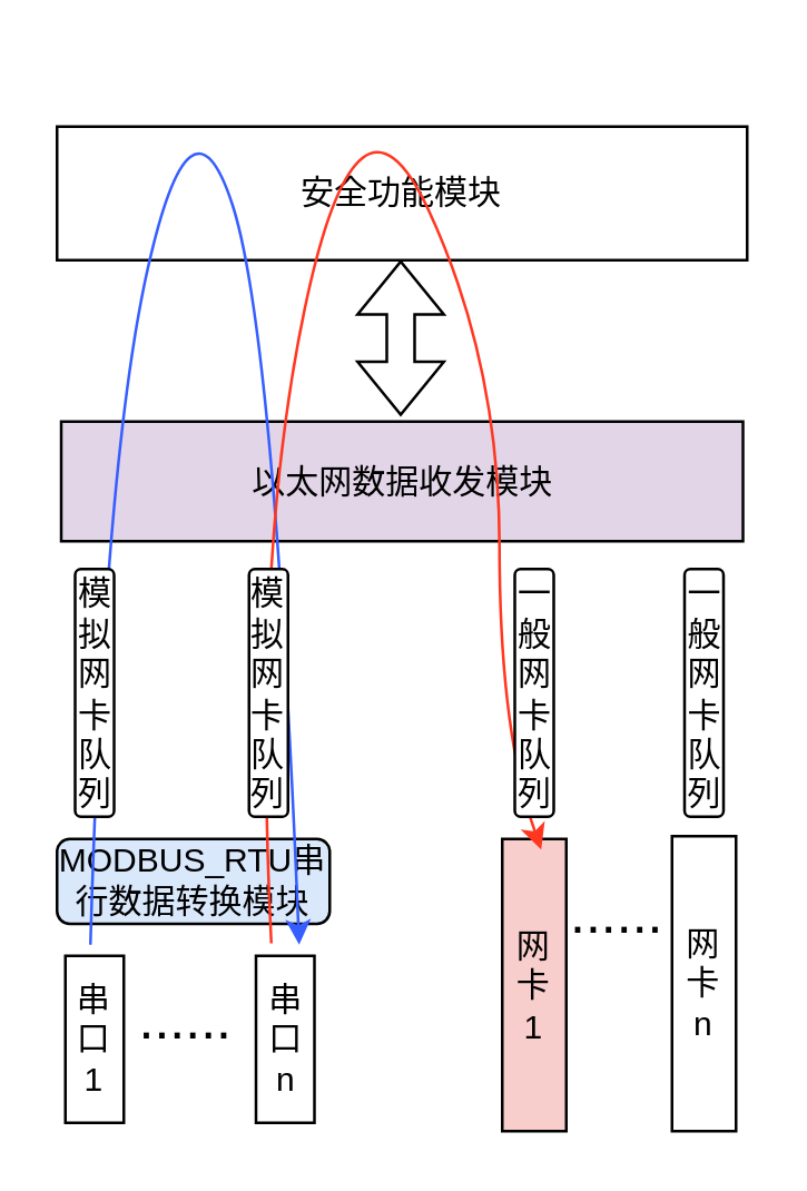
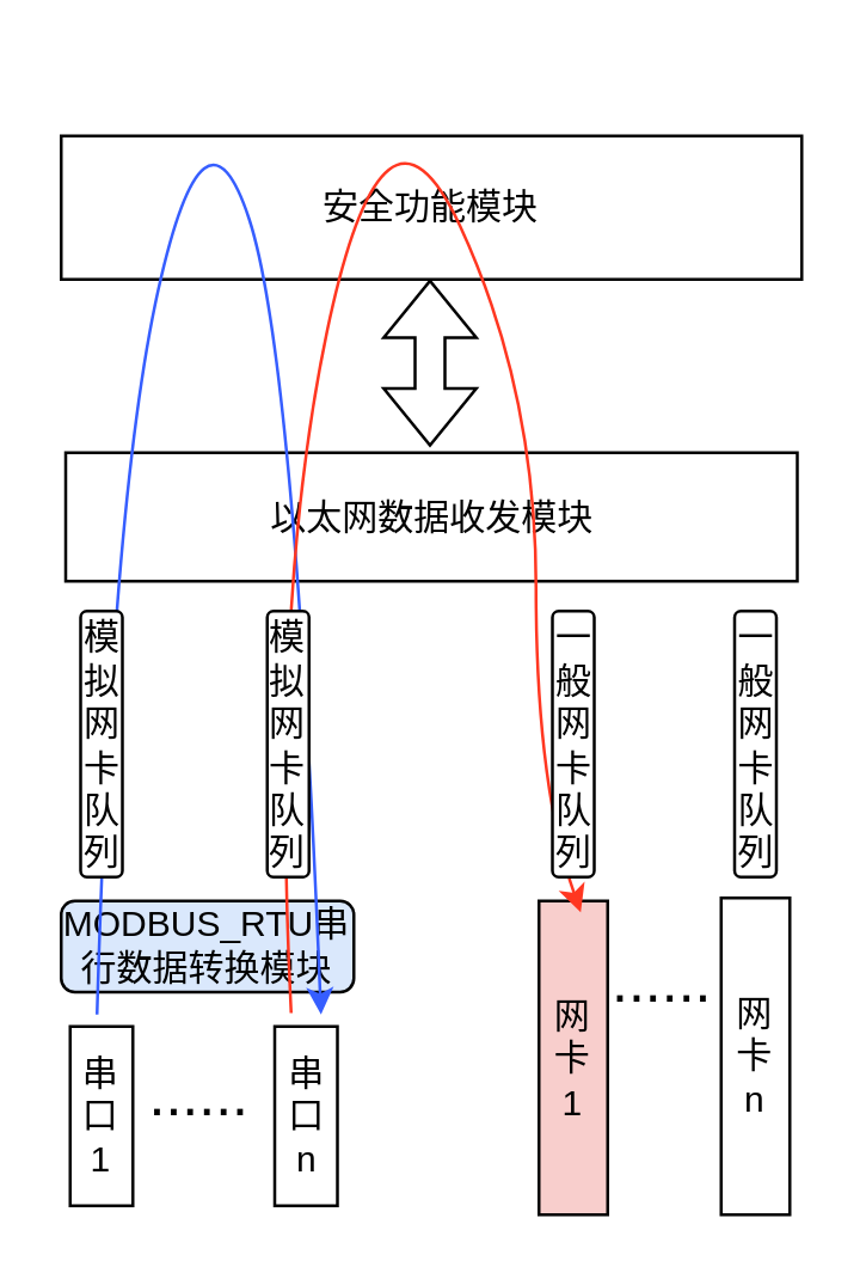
- <mxCell id="2" value="以太网数据收发模块" style="rounded=0;whiteSpace=wrap;html=1;fillColor=#e1d5e7;" parent="1" vertex="1"><mxGeometry x="21.5" y="151" width="245" height="43" as="geometry" /></mxCell>
+ <mxCell id="2" value="以太网数据收发模块" style="rounded=0;whiteSpace=wrap;html=1;" parent="1" vertex="1"><mxGeometry x="21.5" y="151" width="245" height="43" as="geometry" /></mxCell>
